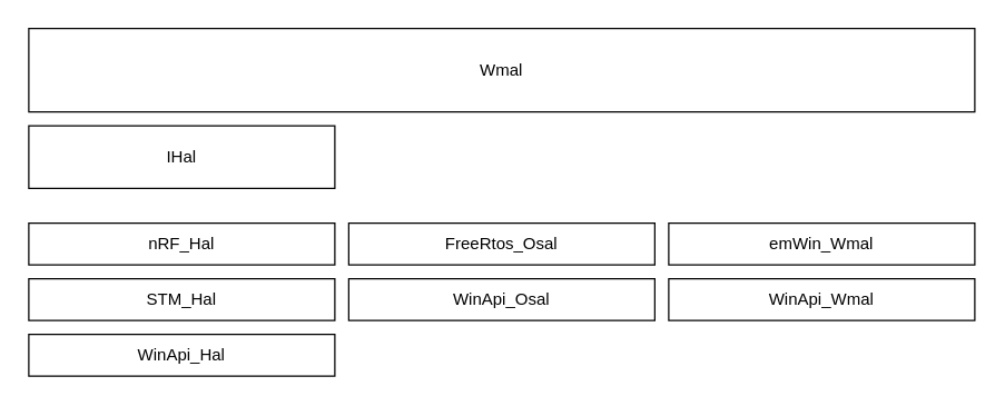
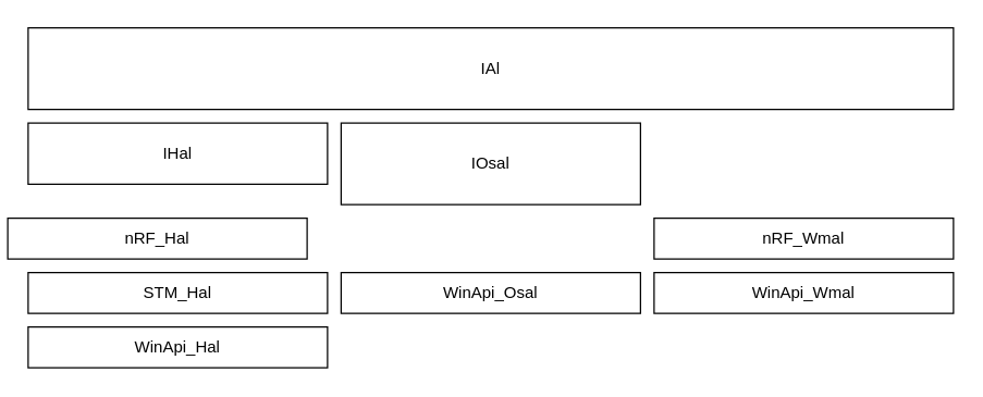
- <mxCell id="2" value="Wmal" style="rounded=0;whiteSpace=wrap;html=1;" vertex="1" parent="1"><mxGeometry x="20" y="20" width="680" height="60" as="geometry" /></mxCell>
+ <mxCell id="2" value="IAl" style="rounded=0;whiteSpace=wrap;html=1;" vertex="1" parent="1"><mxGeometry x="20" y="20" width="680" height="60" as="geometry" /></mxCell>
+ <mxCell id="4" value="IOsal" style="rounded=0;whiteSpace=wrap;html=1;" vertex="1" parent="1"><mxGeometry x="250" y="90" width="220" height="60" as="geometry" /></mxCell>
- <mxCell id="5" value="nRF_Hal" style="rounded=0;whiteSpace=wrap;html=1;" vertex="1" parent="1"><mxGeometry x="20" y="160" width="220" height="30" as="geometry" /></mxCell>
+ <mxCell id="5" value="nRF_Hal" style="rounded=0;whiteSpace=wrap;html=1;" vertex="1" parent="1"><mxGeometry x="5" y="160" width="220" height="30" as="geometry" /></mxCell>
- <mxCell id="8" value="FreeRtos_Osal" style="rounded=0;whiteSpace=wrap;html=1;" vertex="1" parent="1"><mxGeometry x="250" y="160" width="220" height="30" as="geometry" /></mxCell>
- <mxCell id="10" value="emWin_Wmal" style="rounded=0;whiteSpace=wrap;html=1;" vertex="1" parent="1"><mxGeometry x="480" y="160" width="220" height="30" as="geometry" /></mxCell>
+ <mxCell id="10" value="nRF_Wmal" style="rounded=0;whiteSpace=wrap;html=1;" vertex="1" parent="1"><mxGeometry x="480" y="160" width="220" height="30" as="geometry" /></mxCell>
